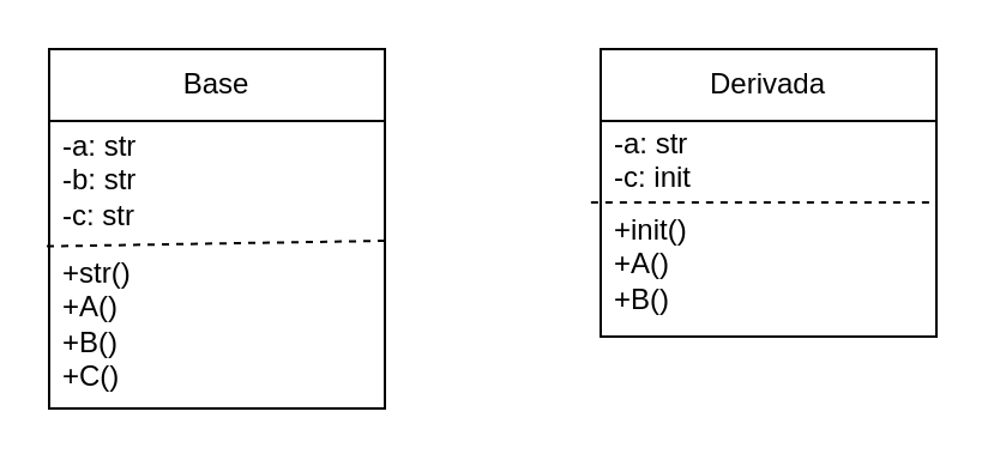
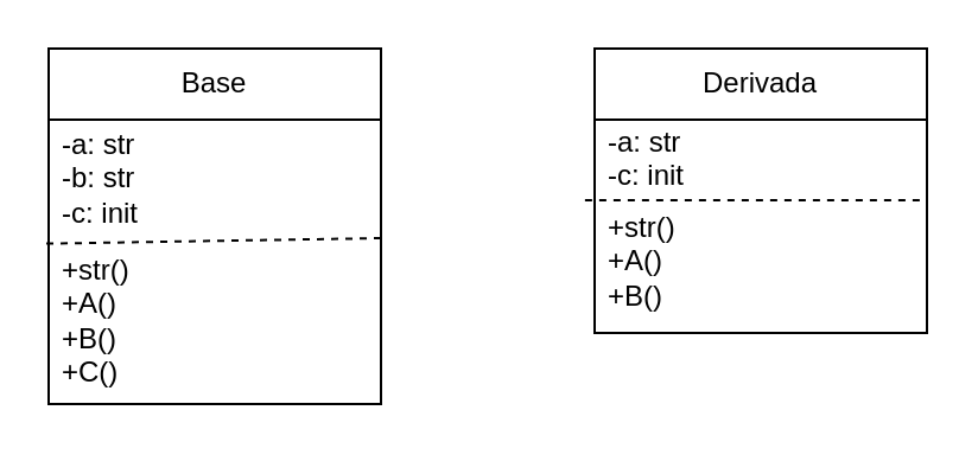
- <mxCell id="3" value="-a: str&lt;div&gt;-b: str&lt;/div&gt;&lt;div&gt;-c: str&lt;/div&gt;" style="text;strokeColor=none;fillColor=none;align=left;verticalAlign=middle;spacingLeft=4;spacingRight=4;overflow=hidden;points=[[0,0.5],[1,0.5]];portConstraint=eastwest;rotatable=0;whiteSpace=wrap;html=1;" vertex="1" parent="2"><mxGeometry y="30" width="140" height="50" as="geometry" /></mxCell>
+ <mxCell id="3" value="-a: str&lt;div&gt;-b: str&lt;/div&gt;&lt;div&gt;-c: init&lt;/div&gt;" style="text;strokeColor=none;fillColor=none;align=left;verticalAlign=middle;spacingLeft=4;spacingRight=4;overflow=hidden;points=[[0,0.5],[1,0.5]];portConstraint=eastwest;rotatable=0;whiteSpace=wrap;html=1;" vertex="1" parent="2"><mxGeometry y="30" width="140" height="50" as="geometry" /></mxCell>
- <mxCell id="8" value="+init()&lt;div&gt;+A()&lt;/div&gt;&lt;div&gt;+B()&lt;/div&gt;" style="text;strokeColor=none;fillColor=none;align=left;verticalAlign=middle;spacingLeft=4;spacingRight=4;overflow=hidden;points=[[0,0.5],[1,0.5]];portConstraint=eastwest;rotatable=0;whiteSpace=wrap;html=1;" vertex="1" parent="6"><mxGeometry y="60" width="140" height="60" as="geometry" /></mxCell>
+ <mxCell id="8" value="+str()&lt;div&gt;+A()&lt;/div&gt;&lt;div&gt;+B()&lt;/div&gt;" style="text;strokeColor=none;fillColor=none;align=left;verticalAlign=middle;spacingLeft=4;spacingRight=4;overflow=hidden;points=[[0,0.5],[1,0.5]];portConstraint=eastwest;rotatable=0;whiteSpace=wrap;html=1;" vertex="1" parent="6"><mxGeometry y="60" width="140" height="60" as="geometry" /></mxCell>
